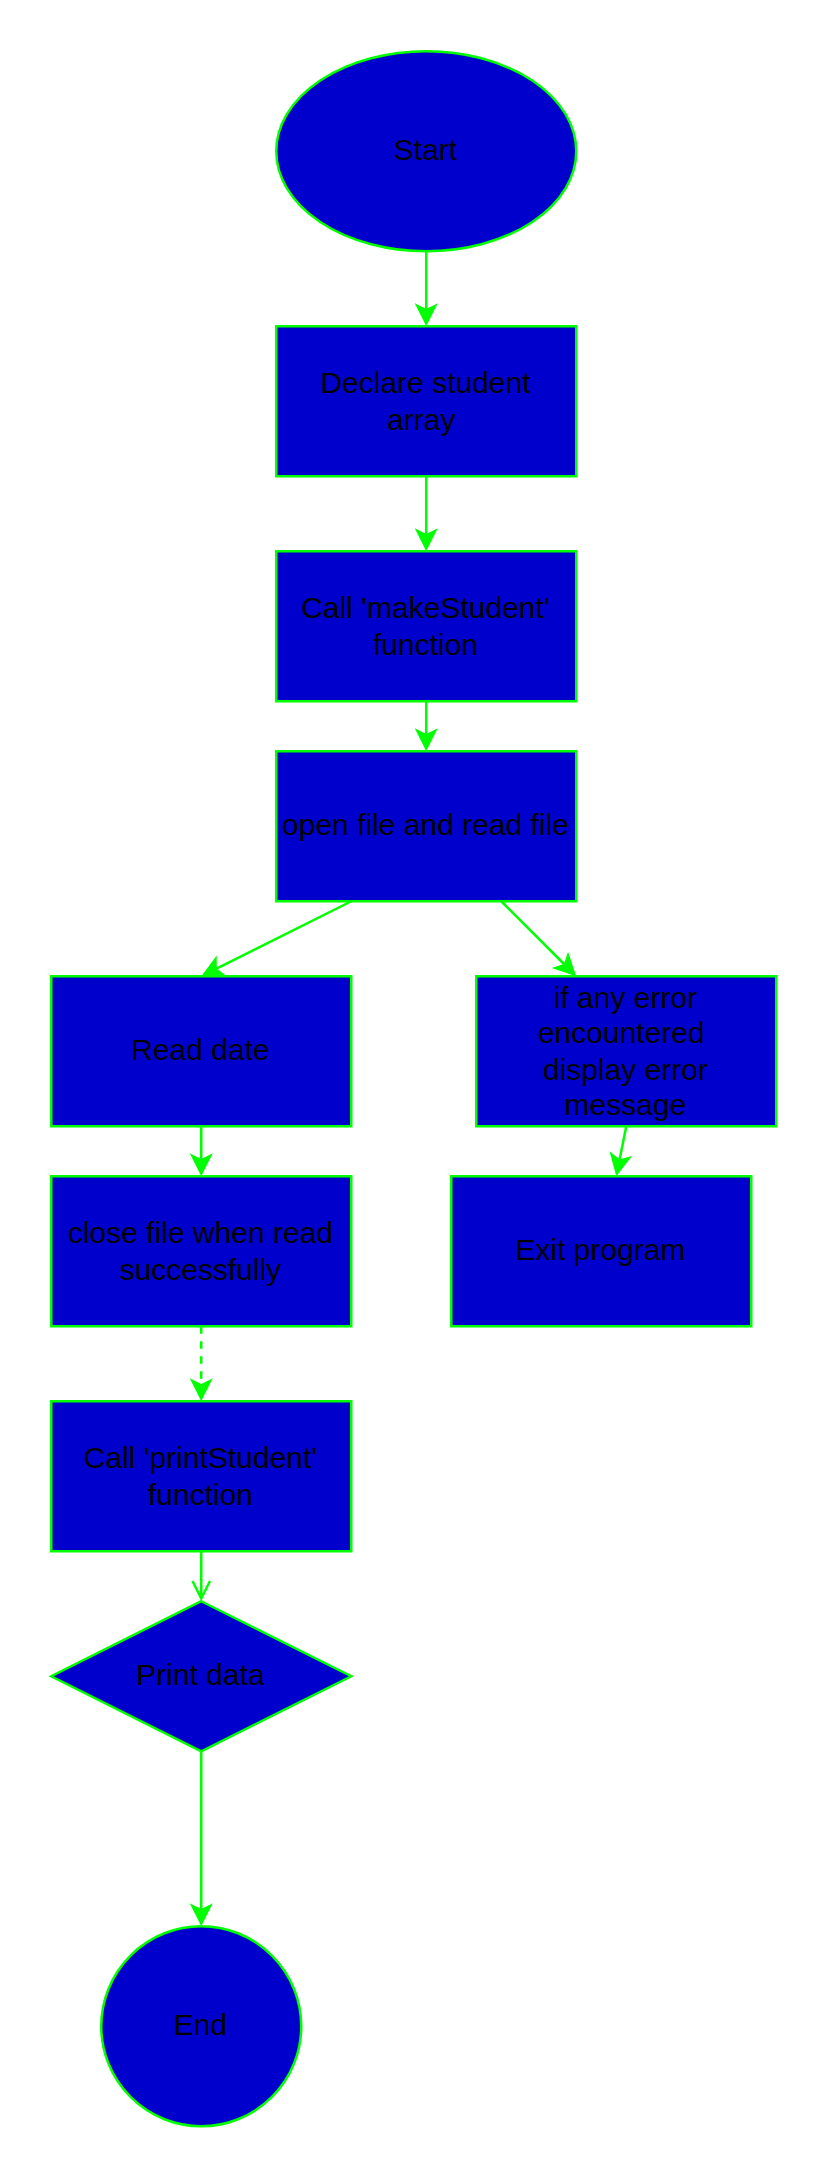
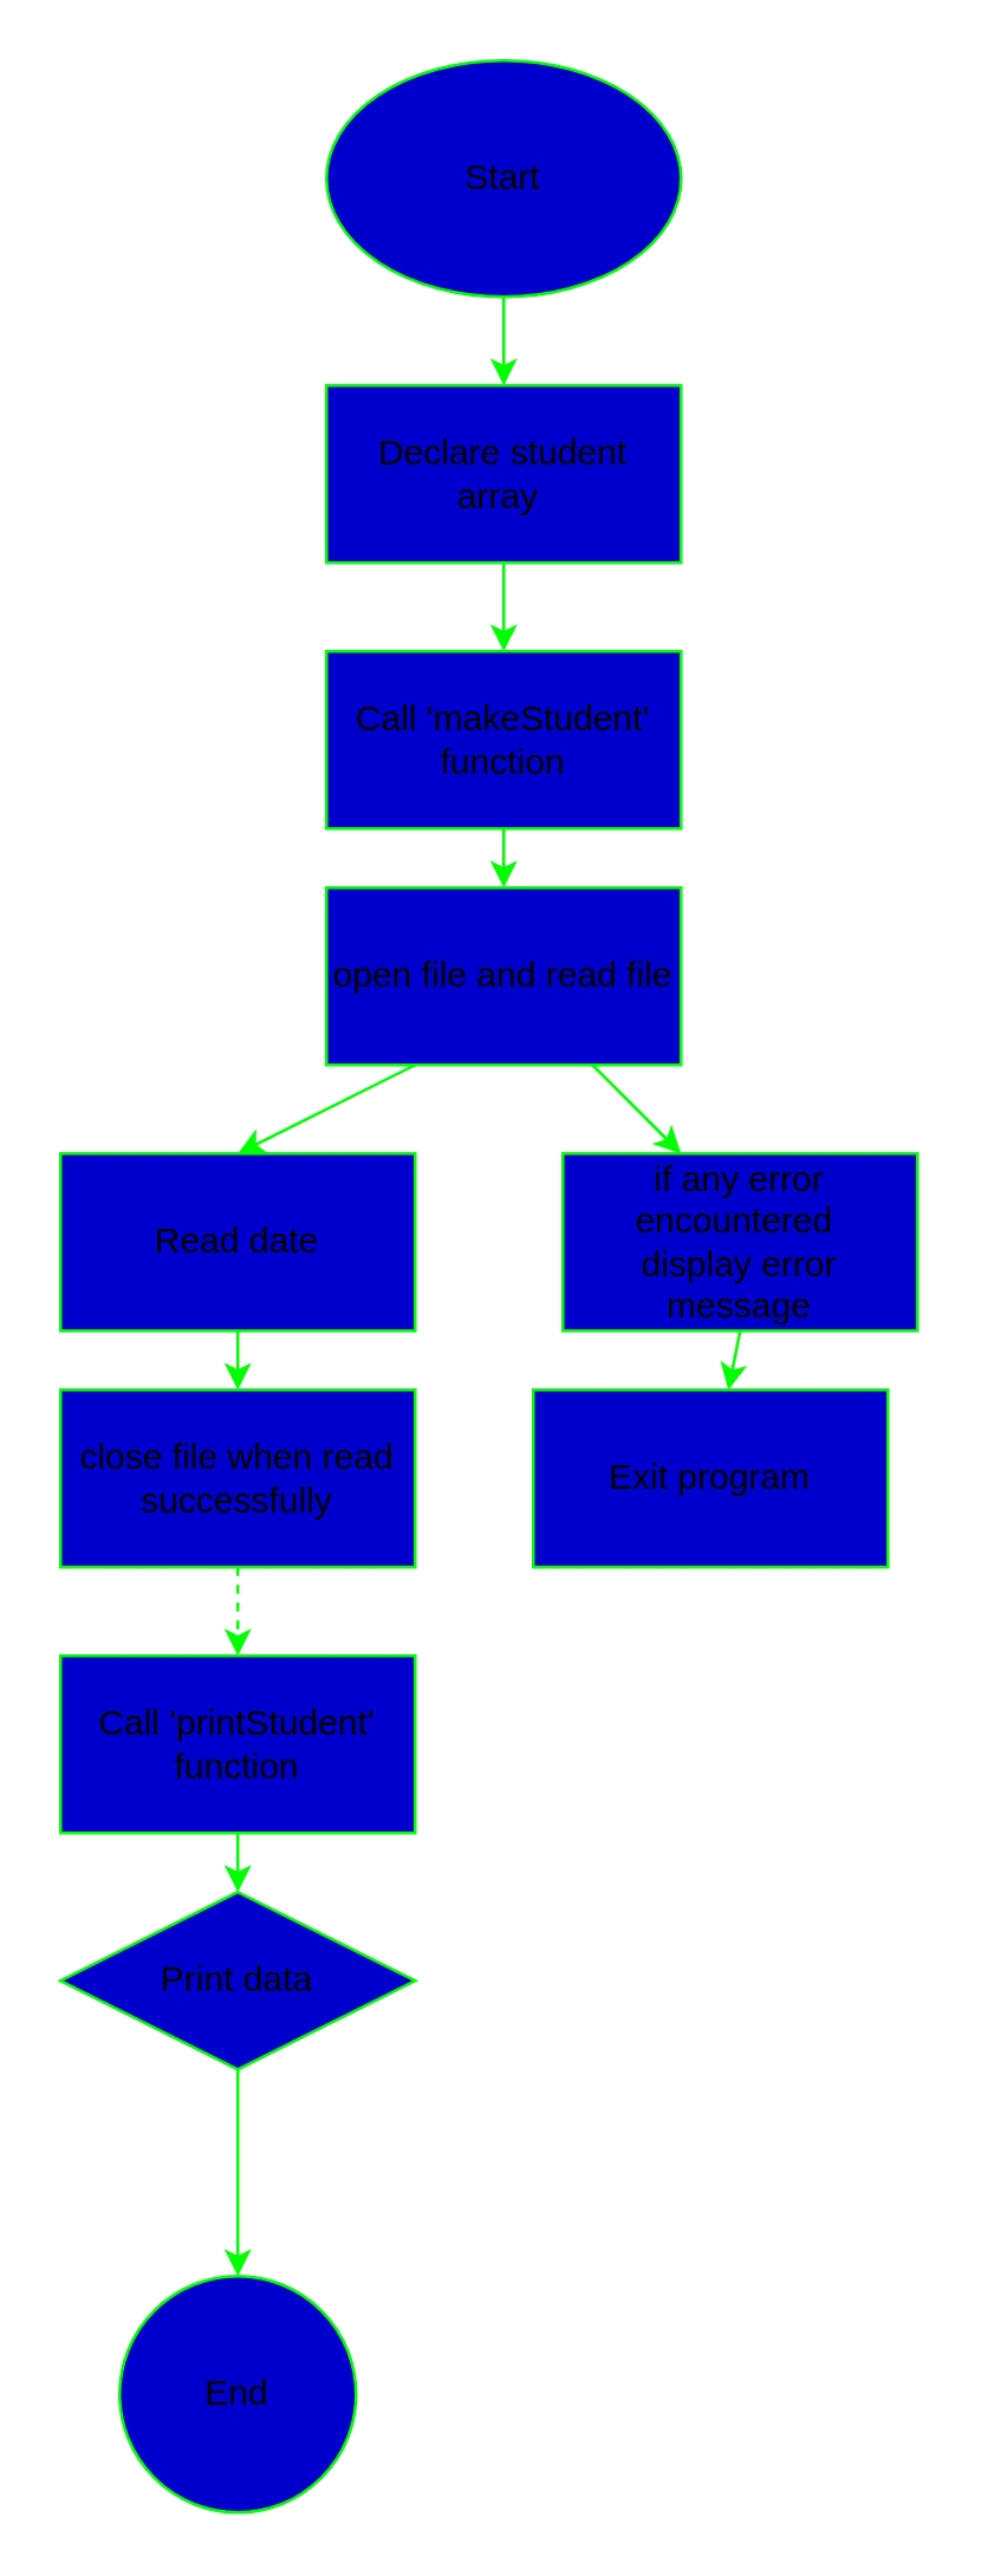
- <mxCell id="18" value="" style="edgeStyle=none;html=1;fillColor=#0000CC;strokeColor=#00FF00;endArrow=open;" edge="1" parent="1" source="19" target="21"><mxGeometry relative="1" as="geometry" /></mxCell>
+ <mxCell id="18" value="" style="edgeStyle=none;html=1;fillColor=#0000CC;strokeColor=#00FF00;" edge="1" parent="1" source="19" target="21"><mxGeometry relative="1" as="geometry" /></mxCell>
